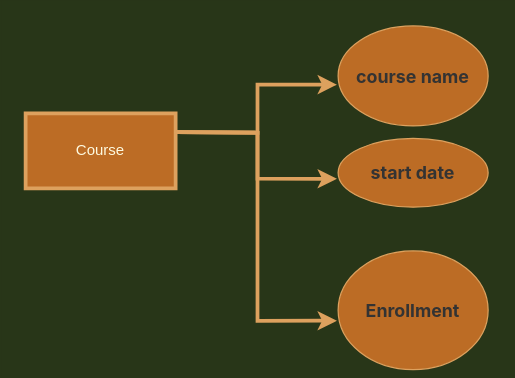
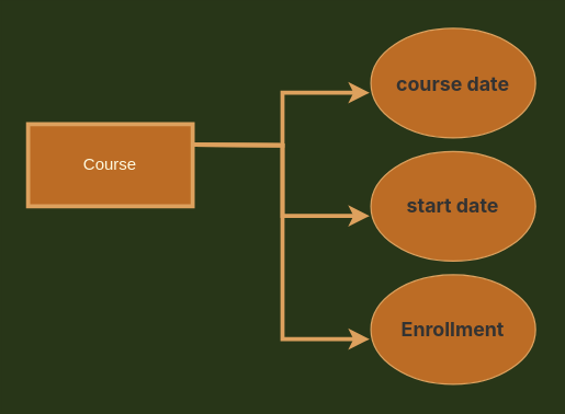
- <mxCell id="4" value="&lt;span style=&quot;box-sizing: border-box ; font-weight: bolder ; color: rgb(51 , 51 , 51) ; font-family: &amp;#34;inter&amp;#34; , sans-serif ; font-size: 14.25px ; text-align: left&quot;&gt;course&amp;nbsp;&lt;/span&gt;&lt;span id=&quot;yui_3_17_2_1_1634582823801_43&quot; style=&quot;box-sizing: border-box ; font-weight: bolder ; color: rgb(51 , 51 , 51) ; font-family: &amp;#34;inter&amp;#34; , sans-serif ; font-size: 14.25px ; text-align: left&quot;&gt;name&lt;/span&gt;" style="ellipse;whiteSpace=wrap;html=1;fillColor=#BC6C25;strokeColor=#DDA15E;fontColor=#FEFAE0;" vertex="1" parent="1"><mxGeometry x="270" y="20" width="120" height="80" as="geometry" /></mxCell>
+ <mxCell id="4" value="&lt;span style=&quot;box-sizing: border-box ; font-weight: bolder ; color: rgb(51 , 51 , 51) ; font-family: &amp;#34;inter&amp;#34; , sans-serif ; font-size: 14.25px ; text-align: left&quot;&gt;course&amp;nbsp;&lt;/span&gt;&lt;span id=&quot;yui_3_17_2_1_1634582823801_43&quot; style=&quot;box-sizing: border-box ; font-weight: bolder ; color: rgb(51 , 51 , 51) ; font-family: &amp;#34;inter&amp;#34; , sans-serif ; font-size: 14.25px ; text-align: left&quot;&gt;date&lt;/span&gt;" style="ellipse;whiteSpace=wrap;html=1;fillColor=#BC6C25;strokeColor=#DDA15E;fontColor=#FEFAE0;" vertex="1" parent="1"><mxGeometry x="270" y="20" width="120" height="80" as="geometry" /></mxCell>
- <mxCell id="6" value="&lt;div style=&quot;text-align: left&quot;&gt;&lt;span style=&quot;font-size: 14.25px&quot;&gt;&lt;font color=&quot;#333333&quot; face=&quot;inter, sans-serif&quot;&gt;&lt;b&gt;start date&lt;/b&gt;&lt;/font&gt;&lt;/span&gt;&lt;/div&gt;" style="ellipse;whiteSpace=wrap;html=1;fillColor=#BC6C25;strokeColor=#DDA15E;fontColor=#FEFAE0;" vertex="1" parent="1"><mxGeometry x="270" y="110" width="120" height="55" as="geometry" /></mxCell>
+ <mxCell id="6" value="&lt;div style=&quot;text-align: left&quot;&gt;&lt;span style=&quot;font-size: 14.25px&quot;&gt;&lt;font color=&quot;#333333&quot; face=&quot;inter, sans-serif&quot;&gt;&lt;b&gt;start date&lt;/b&gt;&lt;/font&gt;&lt;/span&gt;&lt;/div&gt;" style="ellipse;whiteSpace=wrap;html=1;fillColor=#BC6C25;strokeColor=#DDA15E;fontColor=#FEFAE0;" vertex="1" parent="1"><mxGeometry x="270" y="110" width="120" height="80" as="geometry" /></mxCell>
- <mxCell id="8" value="&lt;div style=&quot;text-align: left&quot;&gt;&lt;span style=&quot;font-size: 14.25px&quot;&gt;&lt;font color=&quot;#333333&quot; face=&quot;inter, sans-serif&quot;&gt;&lt;b&gt;Enrollment&lt;/b&gt;&lt;/font&gt;&lt;/span&gt;&lt;/div&gt;" style="ellipse;whiteSpace=wrap;html=1;fillColor=#BC6C25;strokeColor=#DDA15E;fontColor=#FEFAE0;" vertex="1" parent="1"><mxGeometry x="270" y="200" width="120" height="95" as="geometry" /></mxCell>
+ <mxCell id="8" value="&lt;div style=&quot;text-align: left&quot;&gt;&lt;span style=&quot;font-size: 14.25px&quot;&gt;&lt;font color=&quot;#333333&quot; face=&quot;inter, sans-serif&quot;&gt;&lt;b&gt;Enrollment&lt;/b&gt;&lt;/font&gt;&lt;/span&gt;&lt;/div&gt;" style="ellipse;whiteSpace=wrap;html=1;fillColor=#BC6C25;strokeColor=#DDA15E;fontColor=#FEFAE0;" vertex="1" parent="1"><mxGeometry x="270" y="200" width="120" height="80" as="geometry" /></mxCell>
